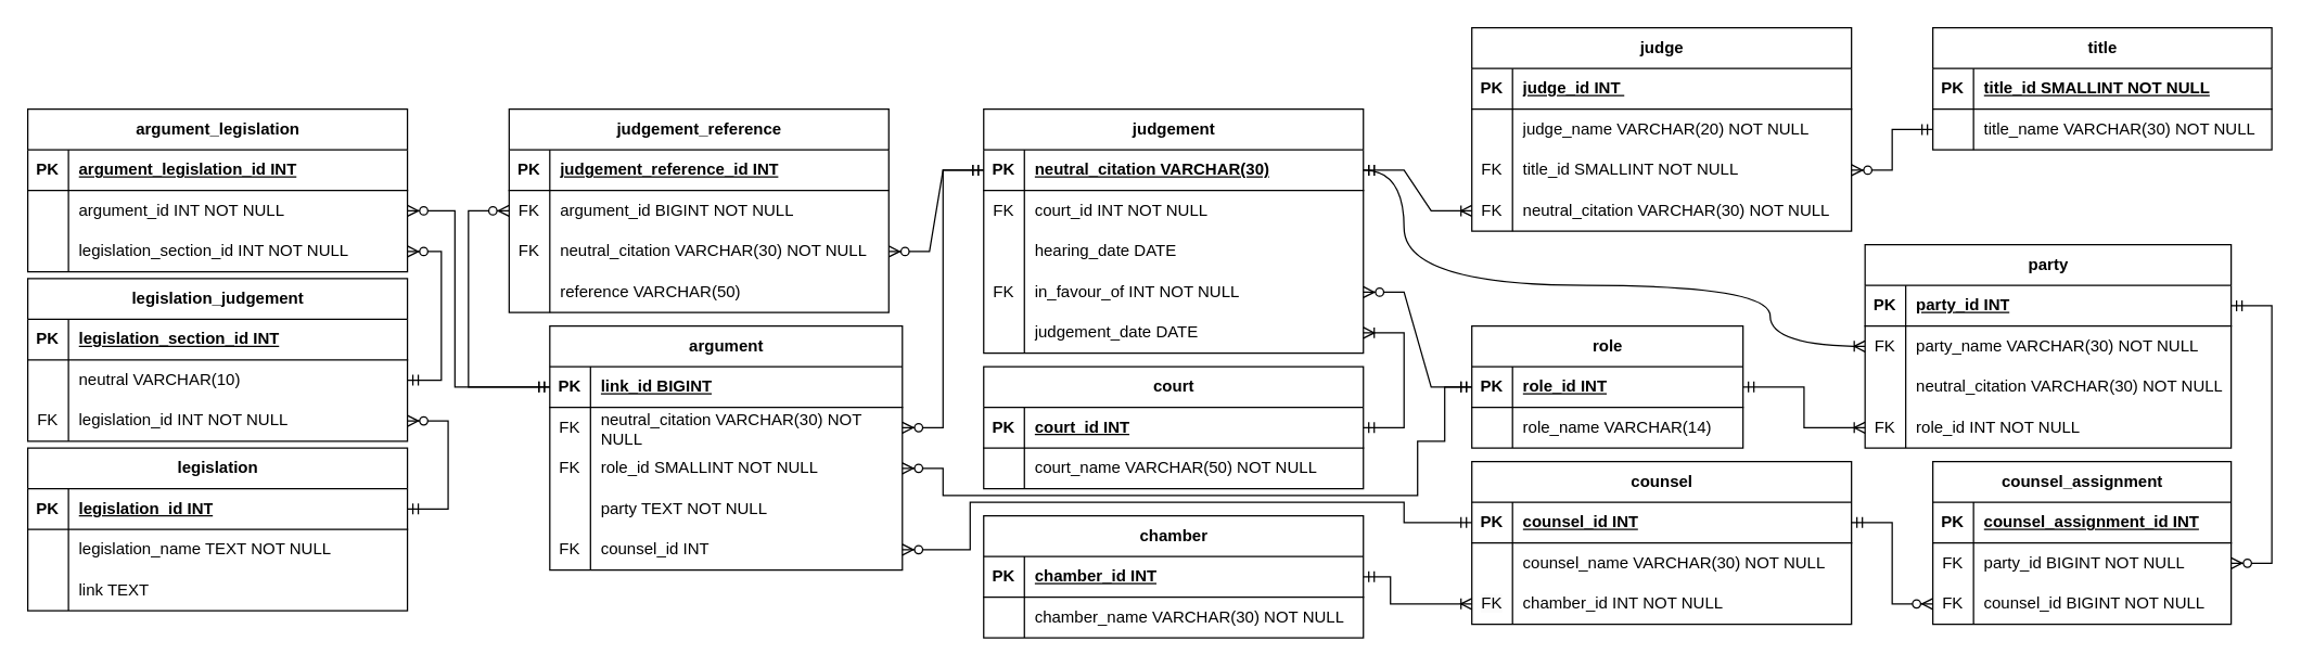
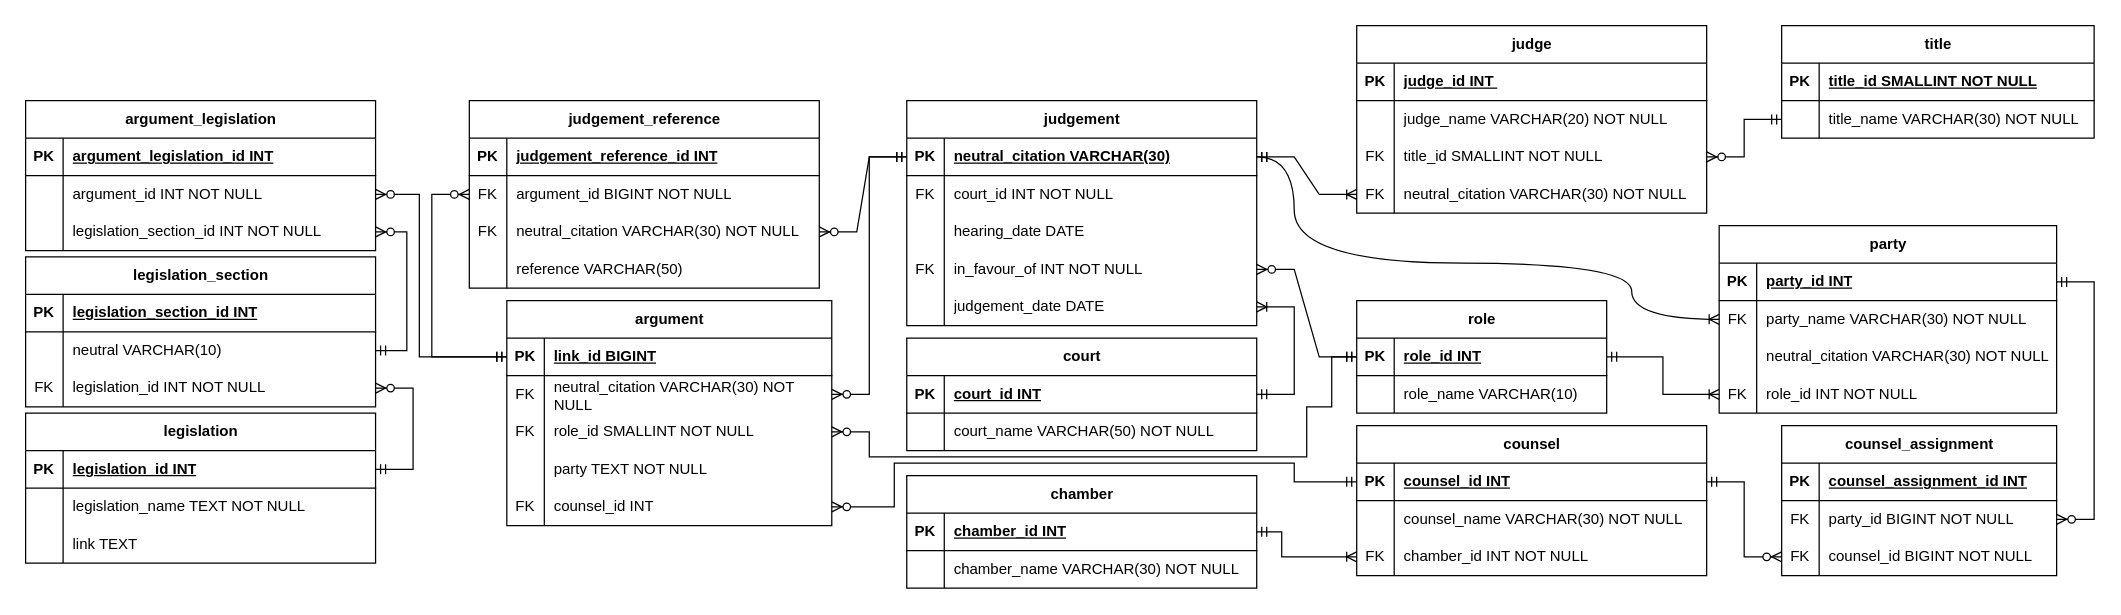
- <mxCell id="13" value="legislation_judgement" style="shape=table;startSize=30;container=1;collapsible=1;childLayout=tableLayout;fixedRows=1;rowLines=0;fontStyle=1;align=center;resizeLast=1;html=1;" parent="1" vertex="1"><mxGeometry x="20" y="205" width="280" height="120" as="geometry" /></mxCell>
+ <mxCell id="13" value="legislation_section" style="shape=table;startSize=30;container=1;collapsible=1;childLayout=tableLayout;fixedRows=1;rowLines=0;fontStyle=1;align=center;resizeLast=1;html=1;" parent="1" vertex="1"><mxGeometry x="20" y="205" width="280" height="120" as="geometry" /></mxCell>
- <mxCell id="78" value="role_name VARCHAR(14)" style="shape=partialRectangle;connectable=0;fillColor=none;top=0;left=0;bottom=0;right=0;align=left;spacingLeft=6;overflow=hidden;whiteSpace=wrap;html=1;" parent="76" vertex="1"><mxGeometry x="30" width="170" height="30" as="geometry"><mxRectangle width="170" height="30" as="alternateBounds" /></mxGeometry></mxCell>
+ <mxCell id="78" value="role_name VARCHAR(10)" style="shape=partialRectangle;connectable=0;fillColor=none;top=0;left=0;bottom=0;right=0;align=left;spacingLeft=6;overflow=hidden;whiteSpace=wrap;html=1;" parent="76" vertex="1"><mxGeometry x="30" width="170" height="30" as="geometry"><mxRectangle width="170" height="30" as="alternateBounds" /></mxGeometry></mxCell>
